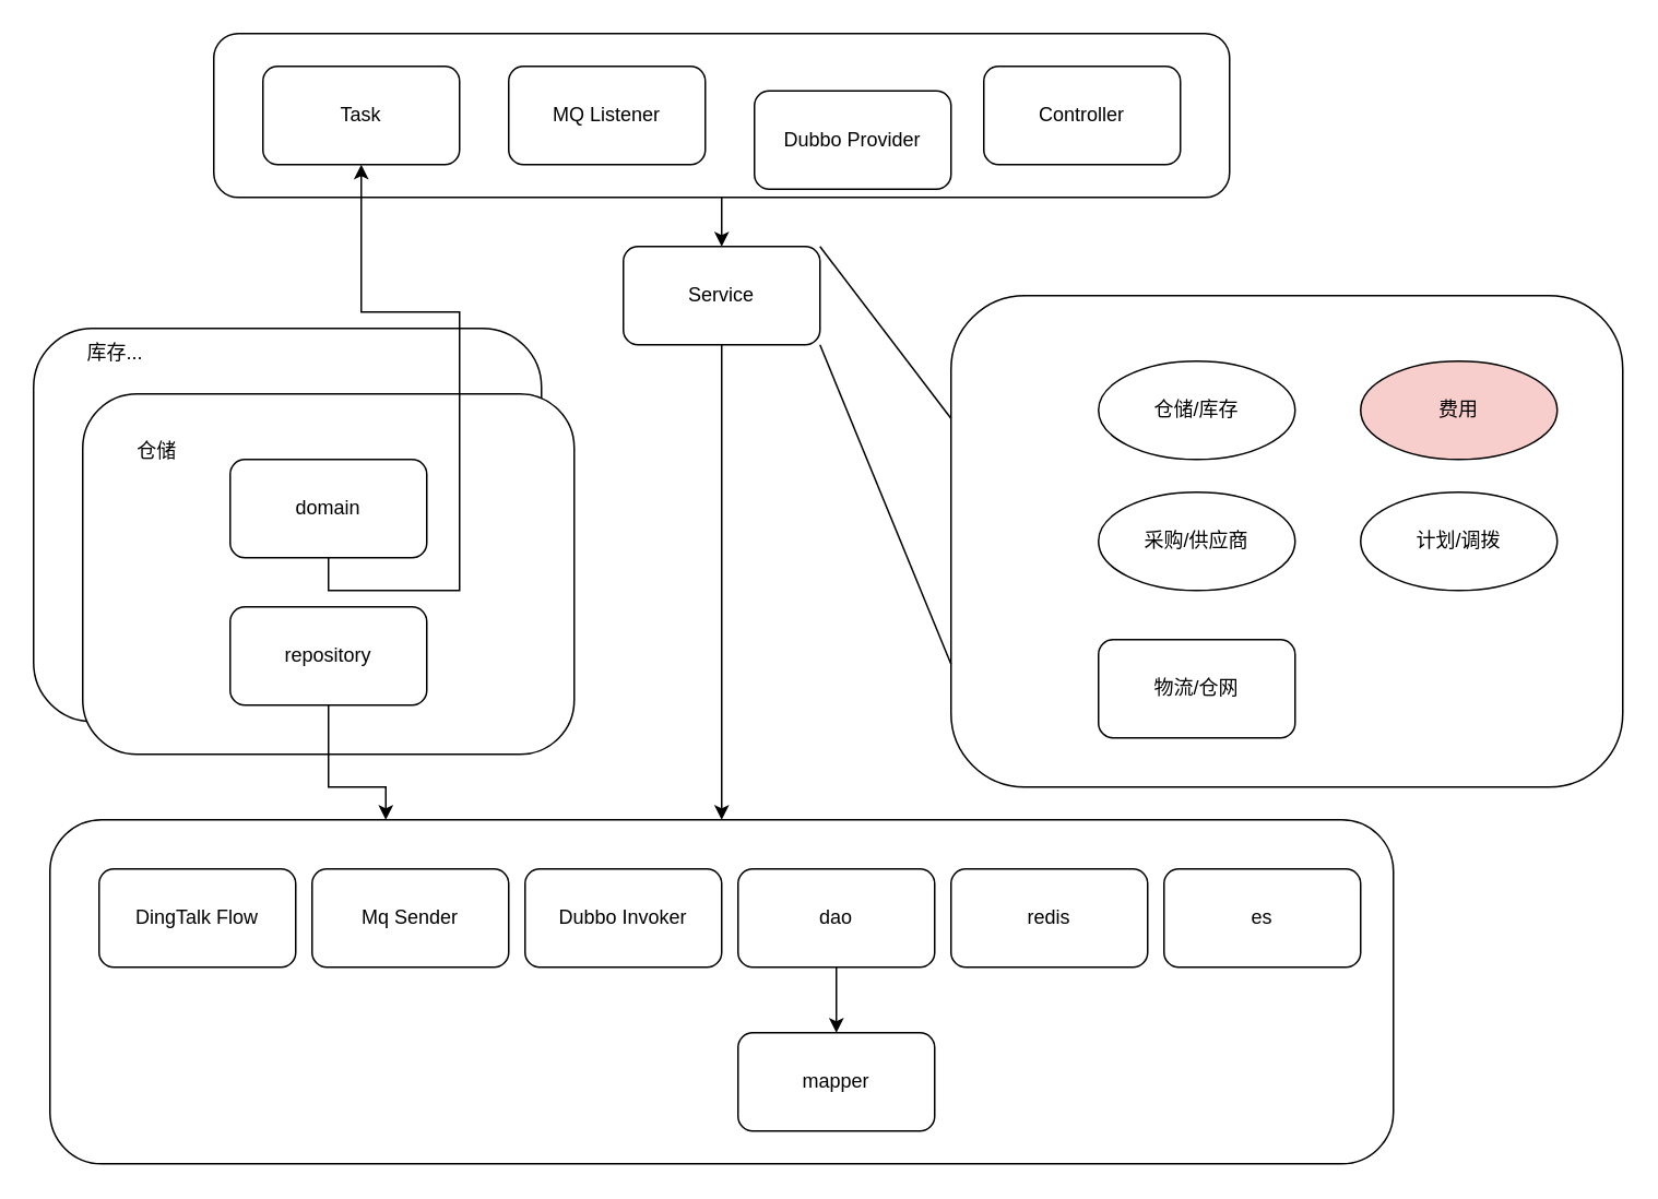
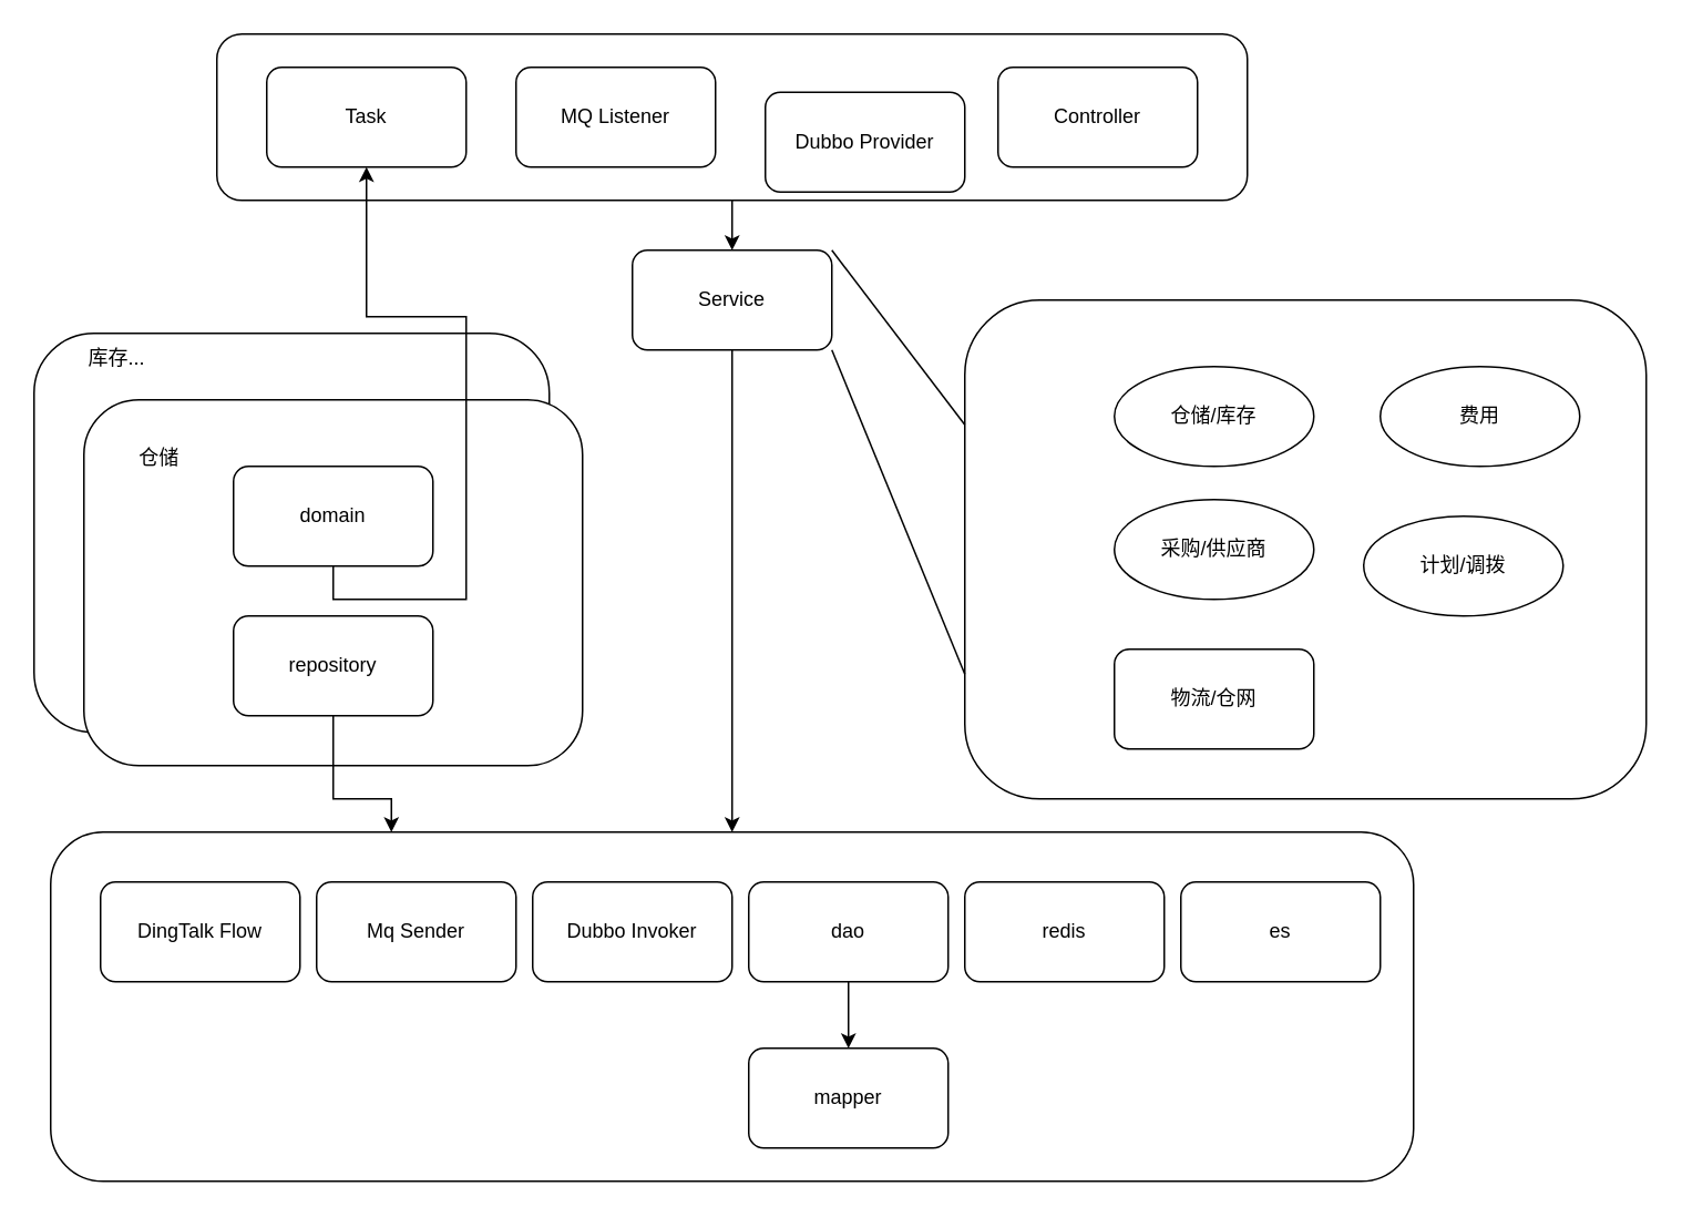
- <mxCell id="24" value="费用" style="ellipse;whiteSpace=wrap;html=1;fillColor=#f8cecc;" vertex="1" parent="1"><mxGeometry x="830" y="220" width="120" height="60" as="geometry" /></mxCell>
+ <mxCell id="24" value="费用" style="ellipse;whiteSpace=wrap;html=1;" vertex="1" parent="1"><mxGeometry x="830" y="220" width="120" height="60" as="geometry" /></mxCell>
- <mxCell id="25" value="计划/调拨" style="ellipse;whiteSpace=wrap;html=1;" vertex="1" parent="1"><mxGeometry x="830" y="300" width="120" height="60" as="geometry" /></mxCell>
+ <mxCell id="25" value="计划/调拨" style="ellipse;whiteSpace=wrap;html=1;" vertex="1" parent="1"><mxGeometry x="820" y="310" width="120" height="60" as="geometry" /></mxCell>
